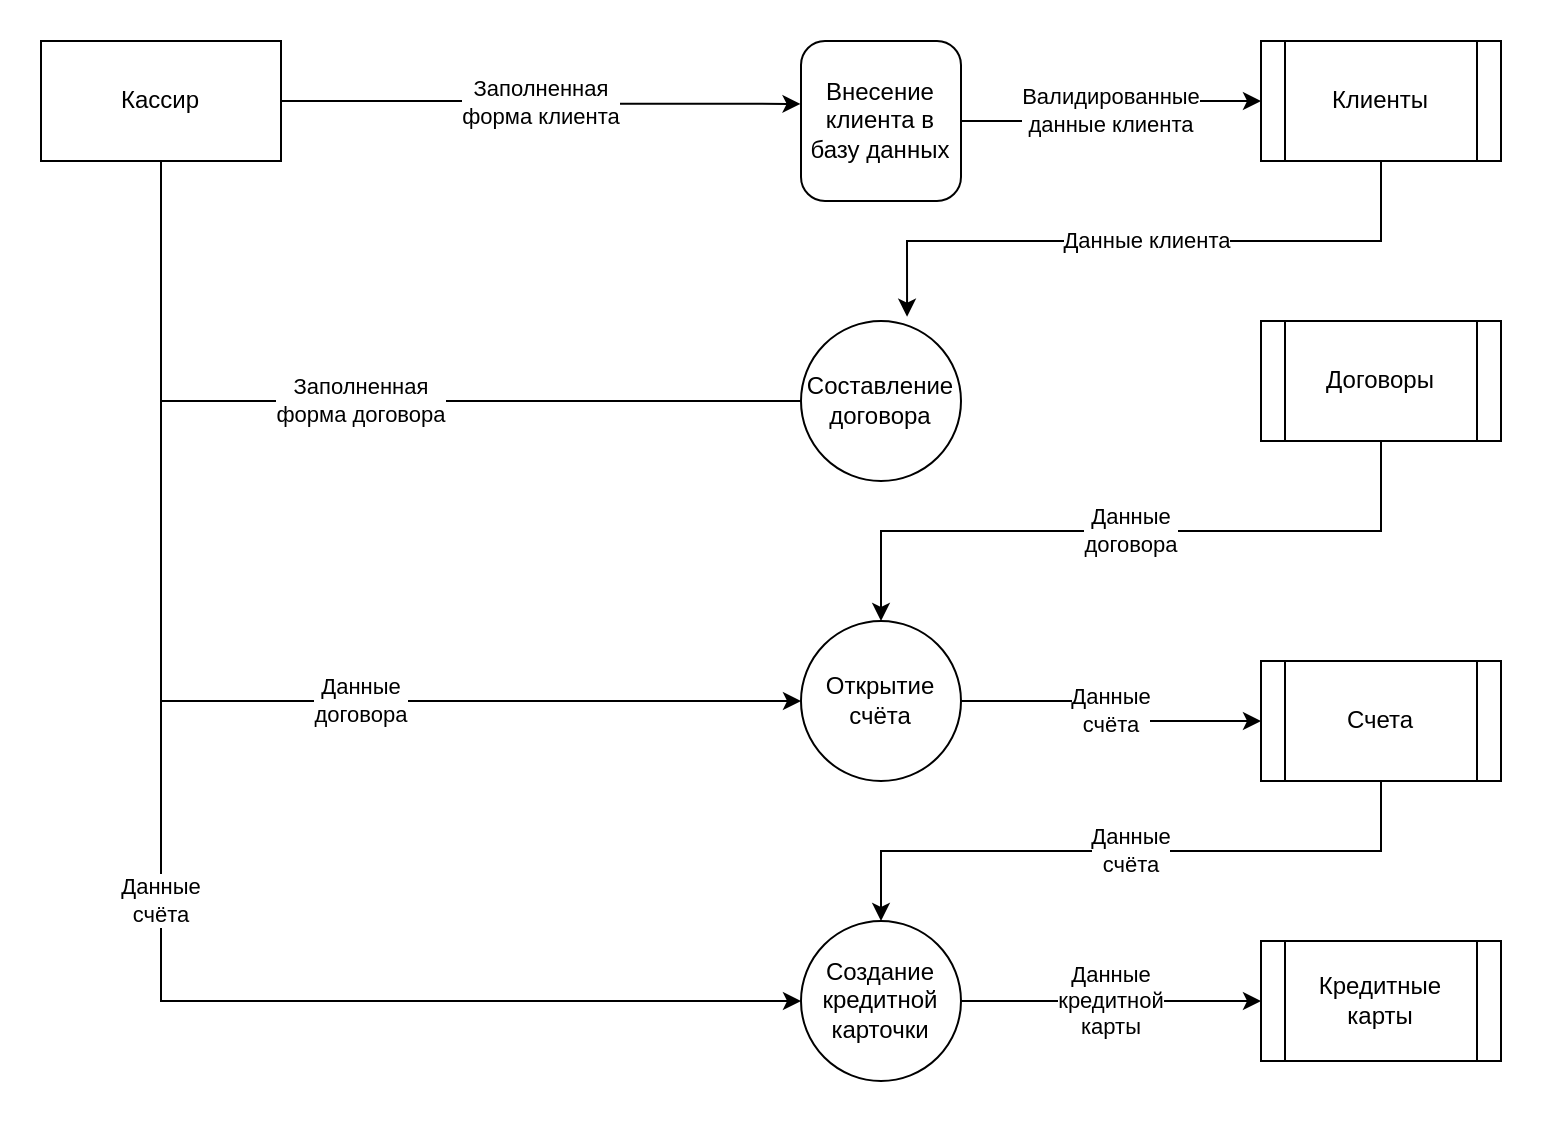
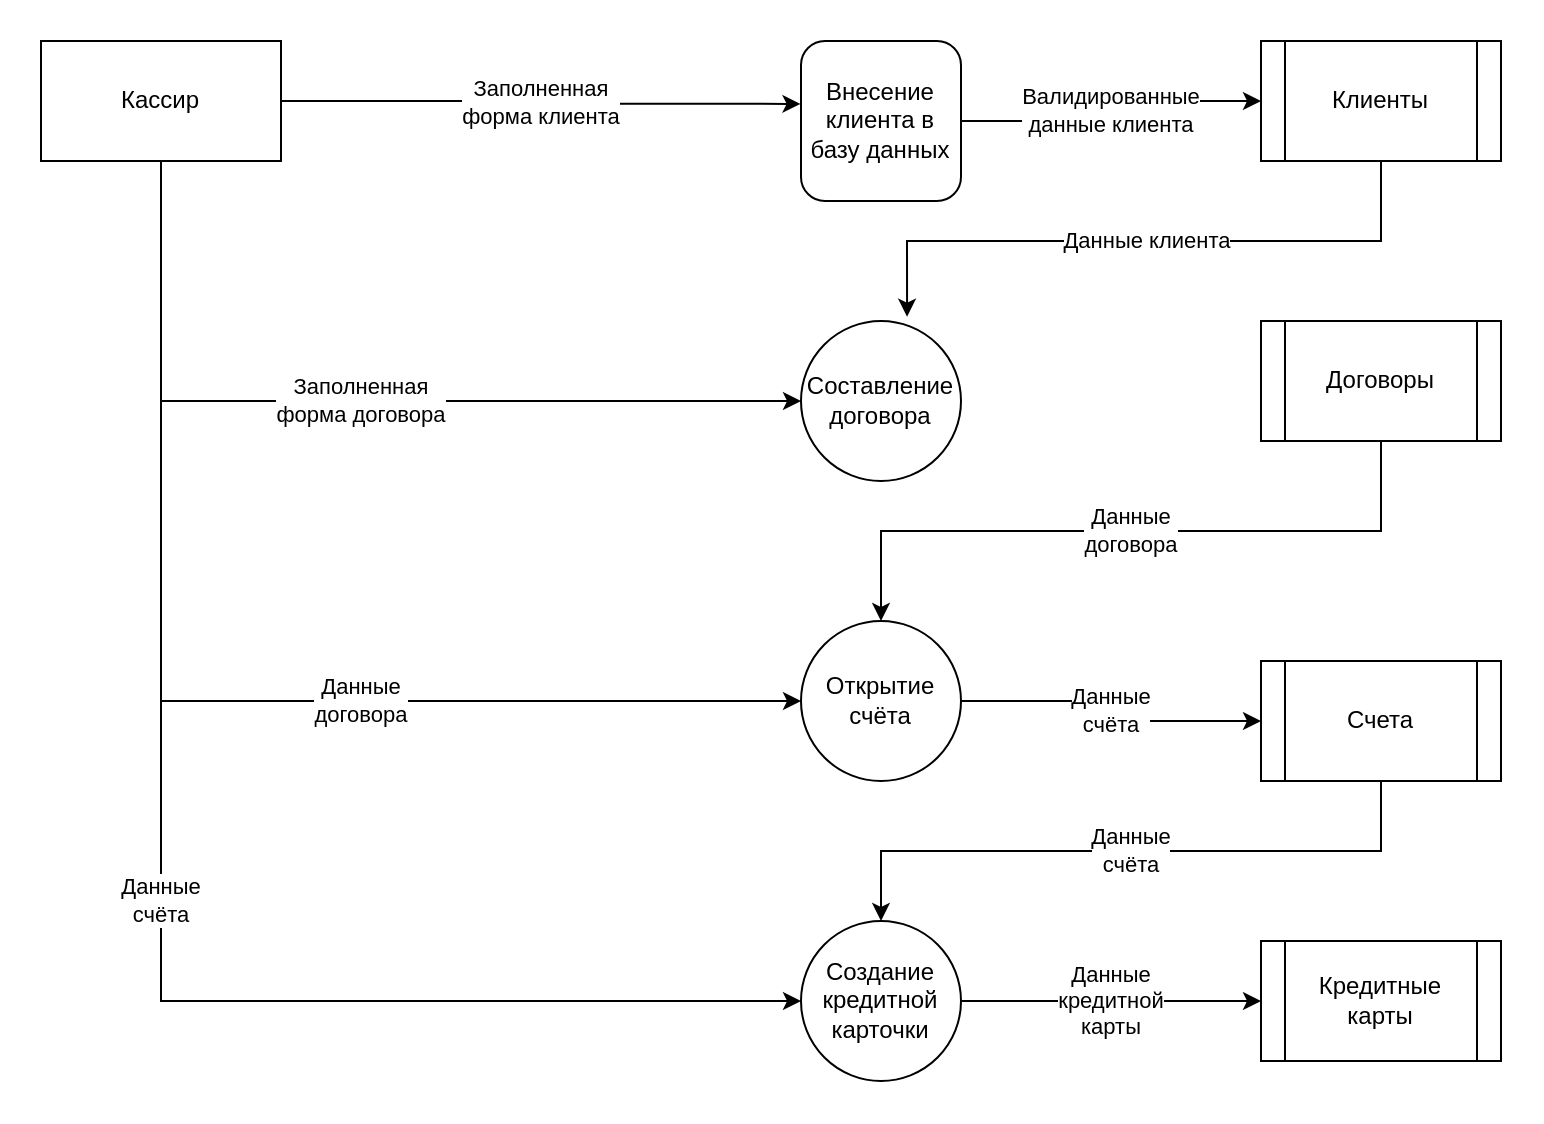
- <mxCell id="2" value="Заполненная&lt;br&gt;форма договора" style="edgeStyle=orthogonalEdgeStyle;rounded=0;orthogonalLoop=1;jettySize=auto;html=1;exitX=0.5;exitY=1;exitDx=0;exitDy=0;entryX=0;entryY=0.5;entryDx=0;entryDy=0;endArrow=none;" edge="1" parent="1" source="5" target="9"><mxGeometry relative="1" as="geometry" /></mxCell>
+ <mxCell id="2" value="Заполненная&lt;br&gt;форма договора" style="edgeStyle=orthogonalEdgeStyle;rounded=0;orthogonalLoop=1;jettySize=auto;html=1;exitX=0.5;exitY=1;exitDx=0;exitDy=0;entryX=0;entryY=0.5;entryDx=0;entryDy=0;" edge="1" parent="1" source="5" target="9"><mxGeometry relative="1" as="geometry" /></mxCell>
